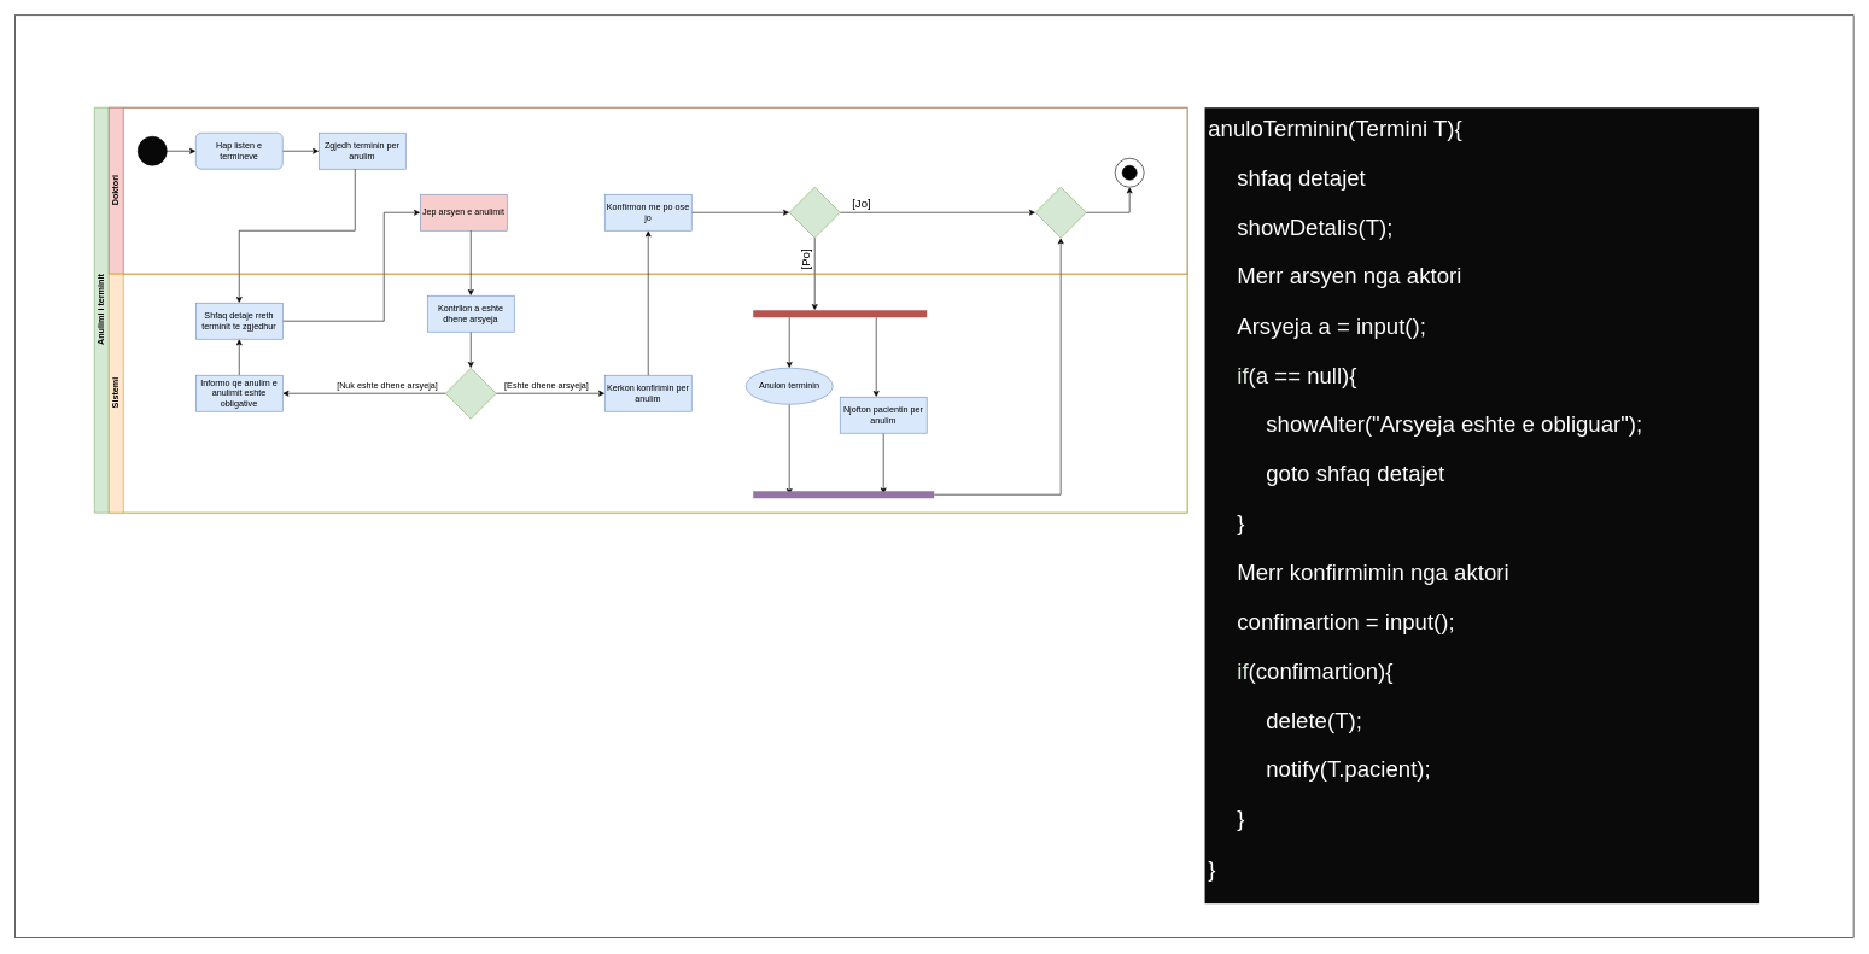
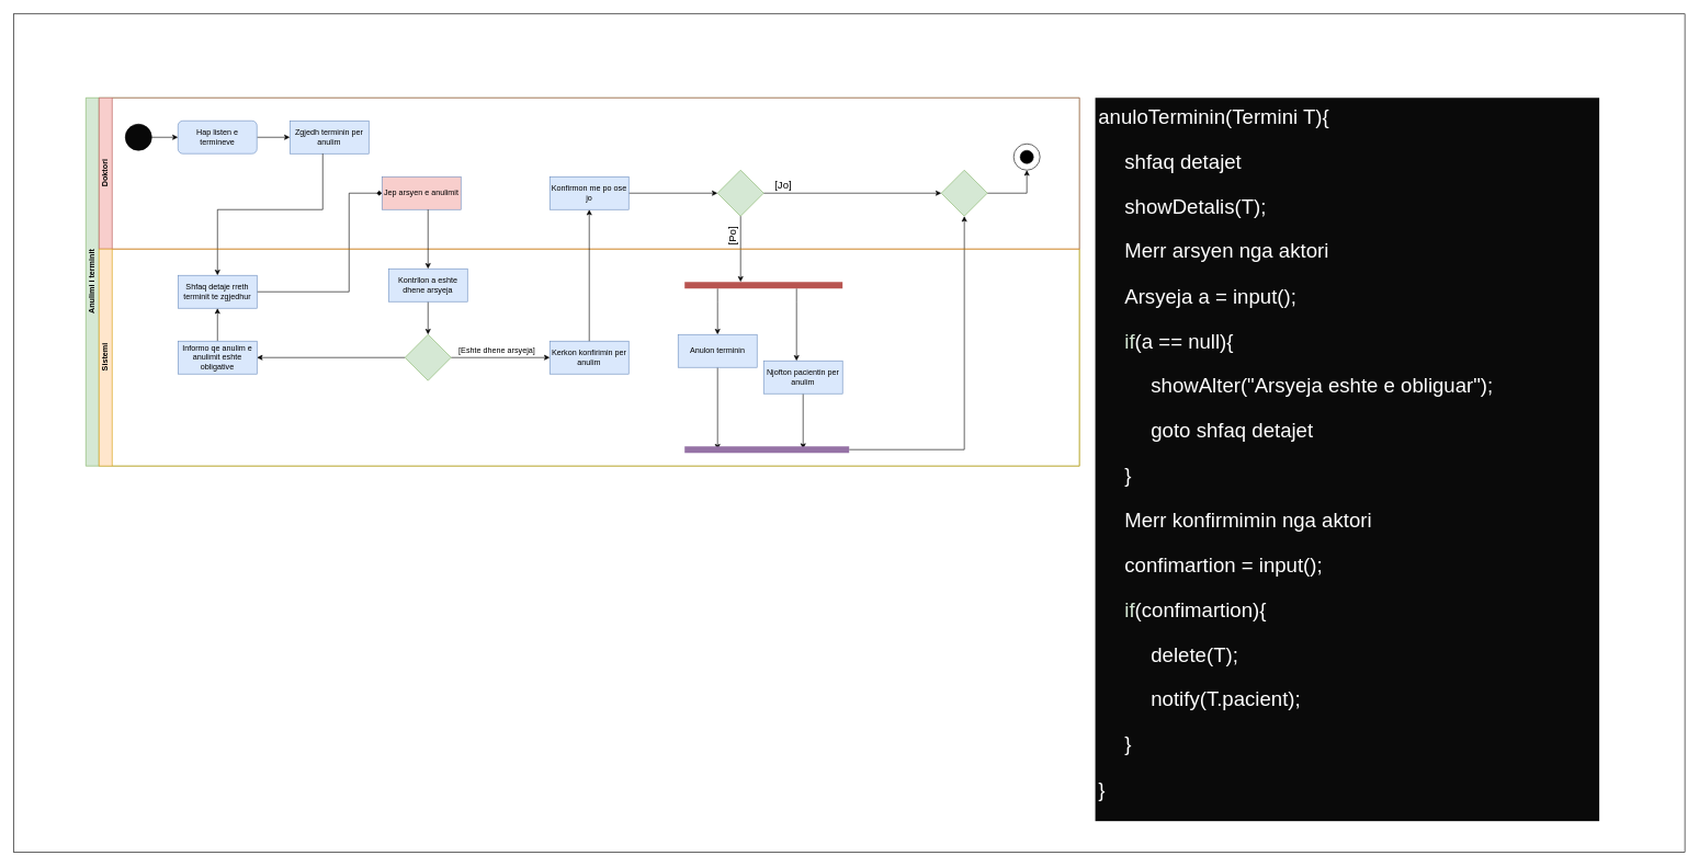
- <mxCell id="21" style="edgeStyle=orthogonalEdgeStyle;rounded=0;orthogonalLoop=1;jettySize=auto;html=1;entryX=0;entryY=0.5;entryDx=0;entryDy=0;" parent="3" source="26" target="10" edge="1"><mxGeometry relative="1" as="geometry"><Array as="points"><mxPoint x="400" y="295" /><mxPoint x="400" y="145" /></Array></mxGeometry></mxCell>
+ <mxCell id="21" style="edgeStyle=orthogonalEdgeStyle;rounded=0;orthogonalLoop=1;jettySize=auto;html=1;entryX=0;entryY=0.5;entryDx=0;entryDy=0;endArrow=diamond;" parent="3" source="26" target="10" edge="1"><mxGeometry relative="1" as="geometry"><Array as="points"><mxPoint x="400" y="295" /><mxPoint x="400" y="145" /></Array></mxGeometry></mxCell>
- <mxCell id="34" value="[Nuk eshte dhene arsyeja]" style="text;html=1;strokeColor=none;fillColor=none;align=center;verticalAlign=middle;whiteSpace=wrap;rounded=0;fontSize=12;" parent="25" vertex="1"><mxGeometry x="310" y="145" width="150" height="20" as="geometry" /></mxCell>
- <mxCell id="40" value="Anulon terminin" style="ellipse;whiteSpace=wrap;html=1;fontFamily=Helvetica;fontSize=12;align=center;fillColor=#dae8fc;strokeColor=#6c8ebf;" parent="25" vertex="1"><mxGeometry x="880" y="130" width="120" height="50" as="geometry" /></mxCell>
+ <mxCell id="40" value="Anulon terminin" style="rounded=0;whiteSpace=wrap;html=1;fontFamily=Helvetica;fontSize=12;align=center;fillColor=#dae8fc;strokeColor=#6c8ebf;" parent="25" vertex="1"><mxGeometry x="880" y="130" width="120" height="50" as="geometry" /></mxCell>
